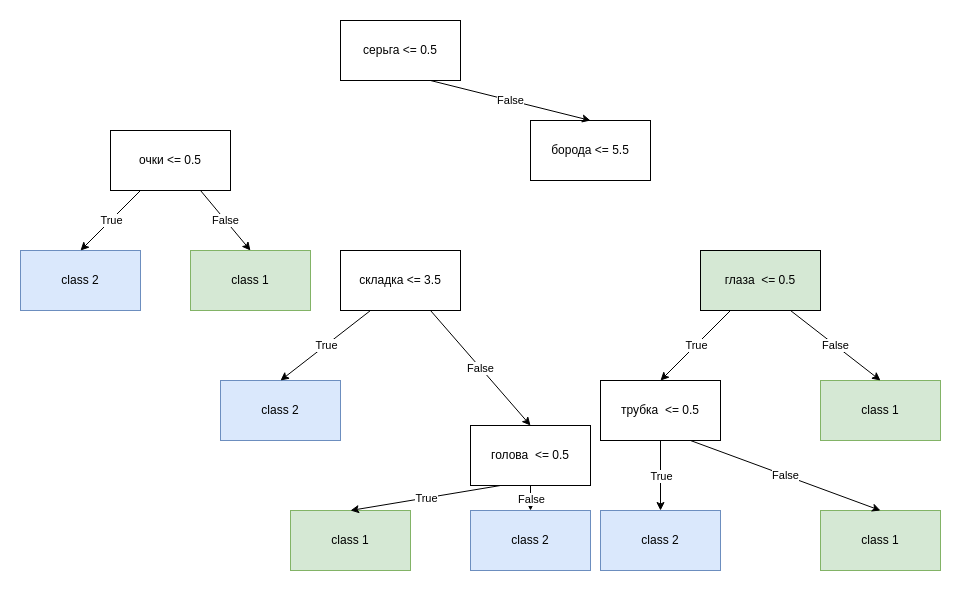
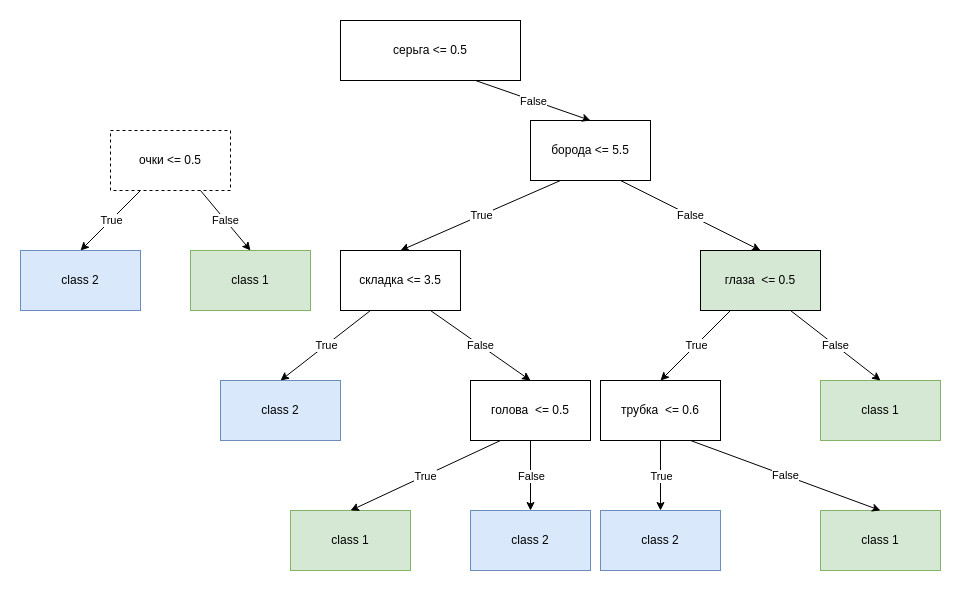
- <mxCell id="2" value="серьга &amp;lt;= 0.5" style="rounded=0;whiteSpace=wrap;html=1;" vertex="1" parent="1"><mxGeometry x="340" y="20" width="120" height="60" as="geometry" /></mxCell>
+ <mxCell id="2" value="серьга &amp;lt;= 0.5" style="rounded=0;whiteSpace=wrap;html=1;" vertex="1" parent="1"><mxGeometry x="340" y="20" width="180" height="60" as="geometry" /></mxCell>
- <mxCell id="3" value="очки &amp;lt;= 0.5" style="rounded=0;whiteSpace=wrap;html=1;" vertex="1" parent="1"><mxGeometry x="110" y="130" width="120" height="60" as="geometry" /></mxCell>
+ <mxCell id="3" value="очки &amp;lt;= 0.5" style="rounded=0;whiteSpace=wrap;html=1;dashed=1;" vertex="1" parent="1"><mxGeometry x="110" y="130" width="120" height="60" as="geometry" /></mxCell>
+ <mxCell id="9" value="" style="endArrow=classic;html=1;rounded=0;exitX=0.25;exitY=1;exitDx=0;exitDy=0;entryX=0.5;entryY=0;entryDx=0;entryDy=0;" edge="1" parent="1" source="4" target="5"><mxGeometry relative="1" as="geometry"><mxPoint x="380" y="90" as="sourcePoint" /><mxPoint x="310" y="140" as="targetPoint" /></mxGeometry></mxCell>
+ <mxCell id="10" value="True" style="edgeLabel;resizable=0;html=1;align=center;verticalAlign=middle;" connectable="0" vertex="1" parent="9"><mxGeometry relative="1" as="geometry" /></mxCell>
+ <mxCell id="15" value="" style="endArrow=classic;html=1;rounded=0;exitX=0.75;exitY=1;exitDx=0;exitDy=0;entryX=0.5;entryY=0;entryDx=0;entryDy=0;" edge="1" parent="1" source="4" target="7"><mxGeometry relative="1" as="geometry"><mxPoint x="440" y="90" as="sourcePoint" /><mxPoint x="530" y="140" as="targetPoint" /></mxGeometry></mxCell>
+ <mxCell id="16" value="False" style="edgeLabel;resizable=0;html=1;align=center;verticalAlign=middle;" connectable="0" vertex="1" parent="15"><mxGeometry relative="1" as="geometry" /></mxCell>
- <mxCell id="8" value="трубка&amp;nbsp; &amp;lt;= 0.5" style="rounded=0;whiteSpace=wrap;html=1;" vertex="1" parent="1"><mxGeometry x="600" y="380" width="120" height="60" as="geometry" /></mxCell>
+ <mxCell id="8" value="трубка&amp;nbsp; &amp;lt;= 0.6" style="rounded=0;whiteSpace=wrap;html=1;" vertex="1" parent="1"><mxGeometry x="600" y="380" width="120" height="60" as="geometry" /></mxCell>
- <mxCell id="6" value="голова&amp;nbsp; &amp;lt;= 0.5" style="rounded=0;whiteSpace=wrap;html=1;" vertex="1" parent="1"><mxGeometry x="470" y="425" width="120" height="60" as="geometry" /></mxCell>
+ <mxCell id="6" value="голова&amp;nbsp; &amp;lt;= 0.5" style="rounded=0;whiteSpace=wrap;html=1;" vertex="1" parent="1"><mxGeometry x="470" y="380" width="120" height="60" as="geometry" /></mxCell>
